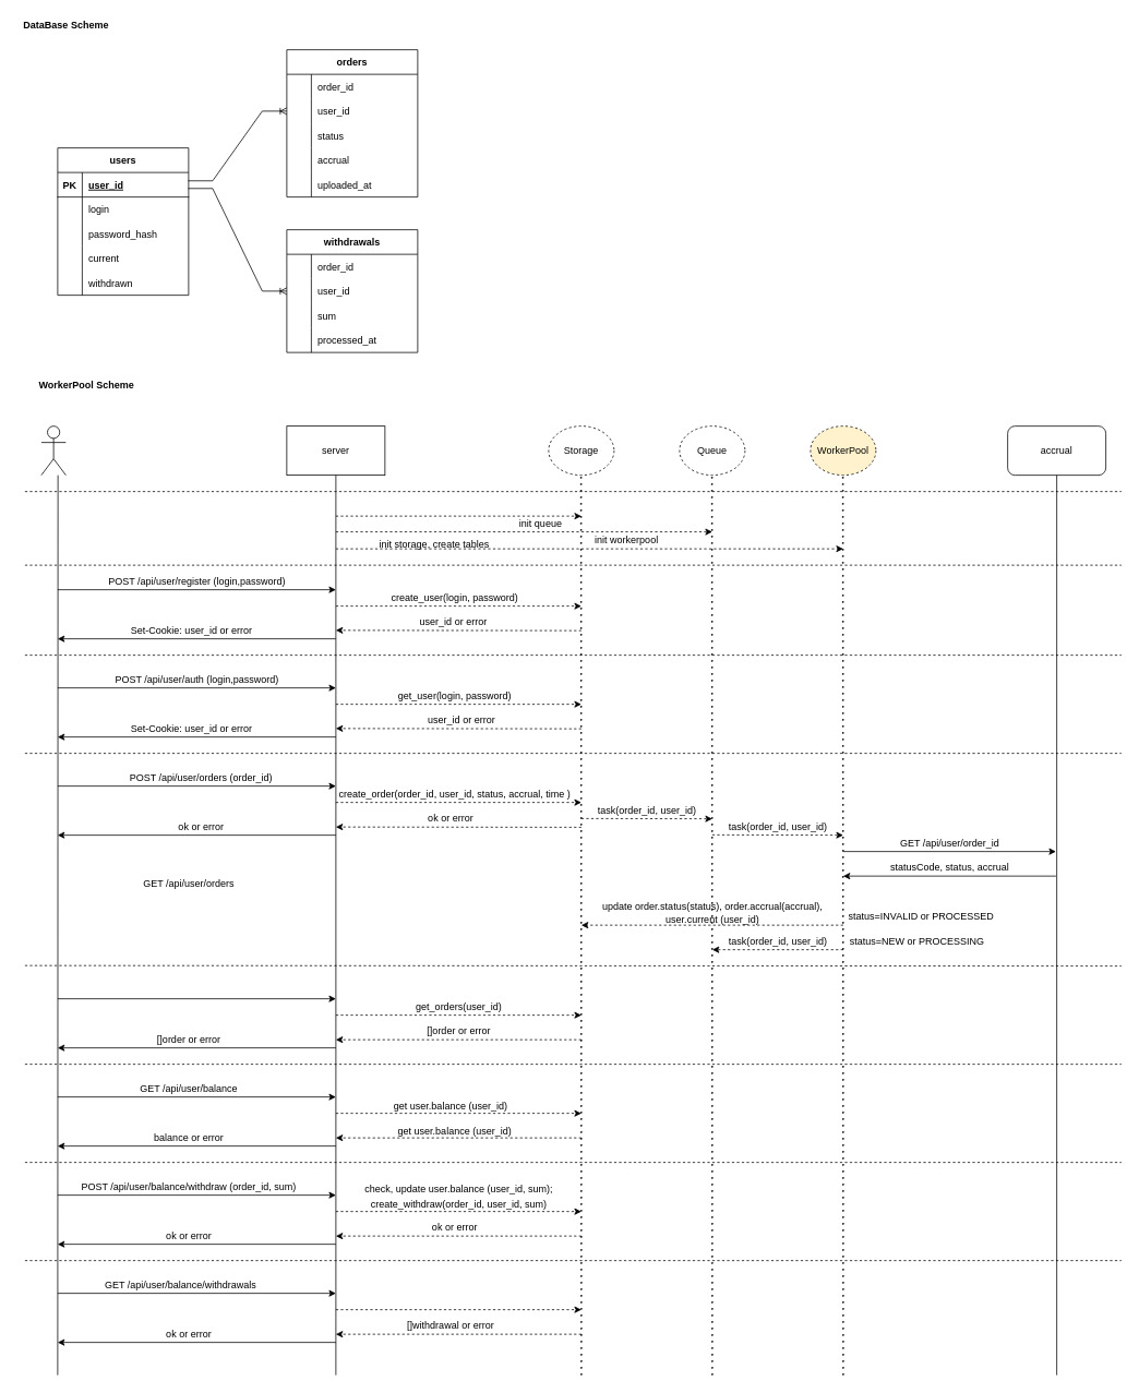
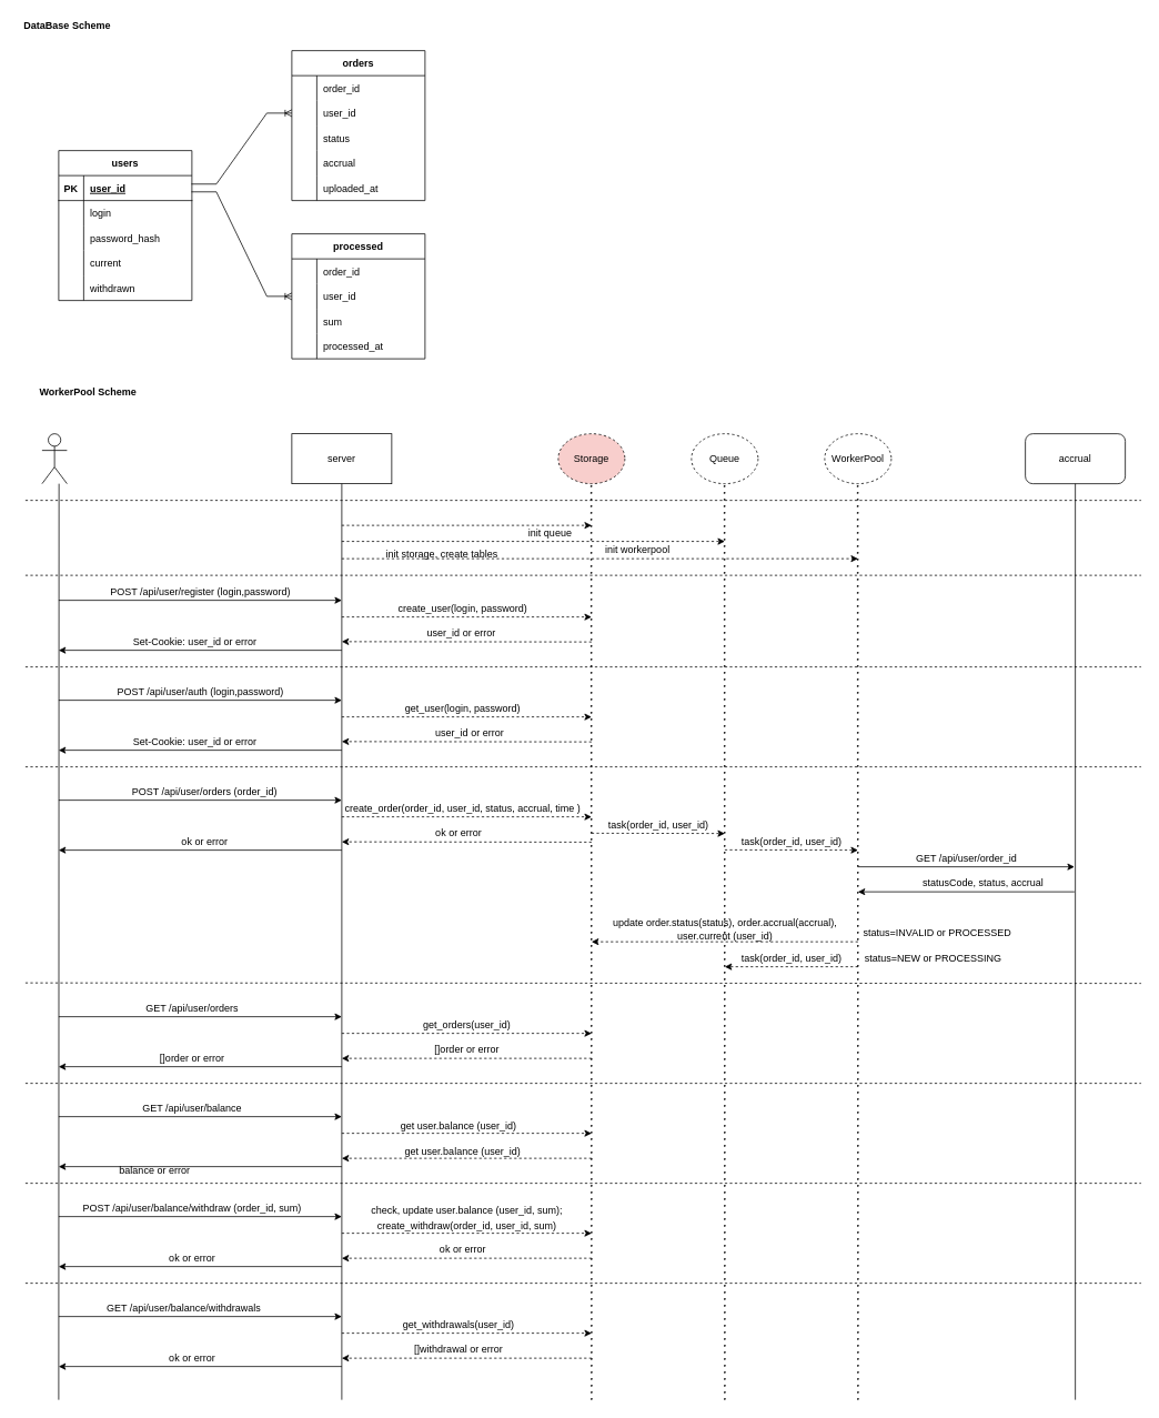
- <mxCell id="35" value="withdrawals" style="shape=table;startSize=30;container=1;collapsible=1;childLayout=tableLayout;fixedRows=1;rowLines=0;fontStyle=1;align=center;resizeLast=1;" parent="1" vertex="1"><mxGeometry x="350" y="280" width="160" height="150" as="geometry" /></mxCell>
+ <mxCell id="35" value="processed" style="shape=table;startSize=30;container=1;collapsible=1;childLayout=tableLayout;fixedRows=1;rowLines=0;fontStyle=1;align=center;resizeLast=1;" parent="1" vertex="1"><mxGeometry x="350" y="280" width="160" height="150" as="geometry" /></mxCell>
- <mxCell id="62" value="Storage" style="ellipse;whiteSpace=wrap;html=1;dashed=1;" vertex="1" parent="1"><mxGeometry x="670" y="520" width="80" height="60" as="geometry" /></mxCell>
+ <mxCell id="62" value="Storage" style="ellipse;whiteSpace=wrap;html=1;dashed=1;fillColor=#f8cecc;" vertex="1" parent="1"><mxGeometry x="670" y="520" width="80" height="60" as="geometry" /></mxCell>
- <mxCell id="63" value="WorkerPool" style="ellipse;whiteSpace=wrap;html=1;dashed=1;fillColor=#fff2cc;" vertex="1" parent="1"><mxGeometry x="990" y="520" width="80" height="60" as="geometry" /></mxCell>
+ <mxCell id="63" value="WorkerPool" style="ellipse;whiteSpace=wrap;html=1;dashed=1;" vertex="1" parent="1"><mxGeometry x="990" y="520" width="80" height="60" as="geometry" /></mxCell>
- <mxCell id="106" value="statusCode, status, accrual" style="text;html=1;align=center;verticalAlign=middle;resizable=0;points=[];autosize=1;strokeColor=none;fillColor=none;" vertex="1" parent="1"><mxGeometry x="1080" y="1050" width="160" height="20" as="geometry" /></mxCell>
+ <mxCell id="106" value="statusCode, status, accrual" style="text;html=1;align=center;verticalAlign=middle;resizable=0;points=[];autosize=1;strokeColor=none;fillColor=none;" vertex="1" parent="1"><mxGeometry x="1100" y="1050" width="160" height="20" as="geometry" /></mxCell>
- <mxCell id="112" value="GET /api/user/orders" style="text;html=1;align=center;verticalAlign=middle;resizable=0;points=[];autosize=1;strokeColor=none;fillColor=none;" vertex="1" parent="1"><mxGeometry x="165" y="1070" width="130" height="20" as="geometry" /></mxCell>
+ <mxCell id="112" value="GET /api/user/orders" style="text;html=1;align=center;verticalAlign=middle;resizable=0;points=[];autosize=1;strokeColor=none;fillColor=none;" vertex="1" parent="1"><mxGeometry x="165" y="1200" width="130" height="20" as="geometry" /></mxCell>
- <mxCell id="127" value="balance or error" style="text;html=1;align=center;verticalAlign=middle;resizable=0;points=[];autosize=1;strokeColor=none;fillColor=none;fontSize=12;" vertex="1" parent="1"><mxGeometry x="180" y="1380" width="100" height="20" as="geometry" /></mxCell>
+ <mxCell id="127" value="balance or error" style="text;html=1;align=center;verticalAlign=middle;resizable=0;points=[];autosize=1;strokeColor=none;fillColor=none;fontSize=12;" vertex="1" parent="1"><mxGeometry x="135" y="1395" width="100" height="20" as="geometry" /></mxCell>
+ <mxCell id="141" value="get_withdrawals(user_id)" style="text;html=1;align=center;verticalAlign=middle;resizable=0;points=[];autosize=1;strokeColor=none;fillColor=none;fontSize=12;" vertex="1" parent="1"><mxGeometry x="475" y="1580" width="150" height="20" as="geometry" /></mxCell>
